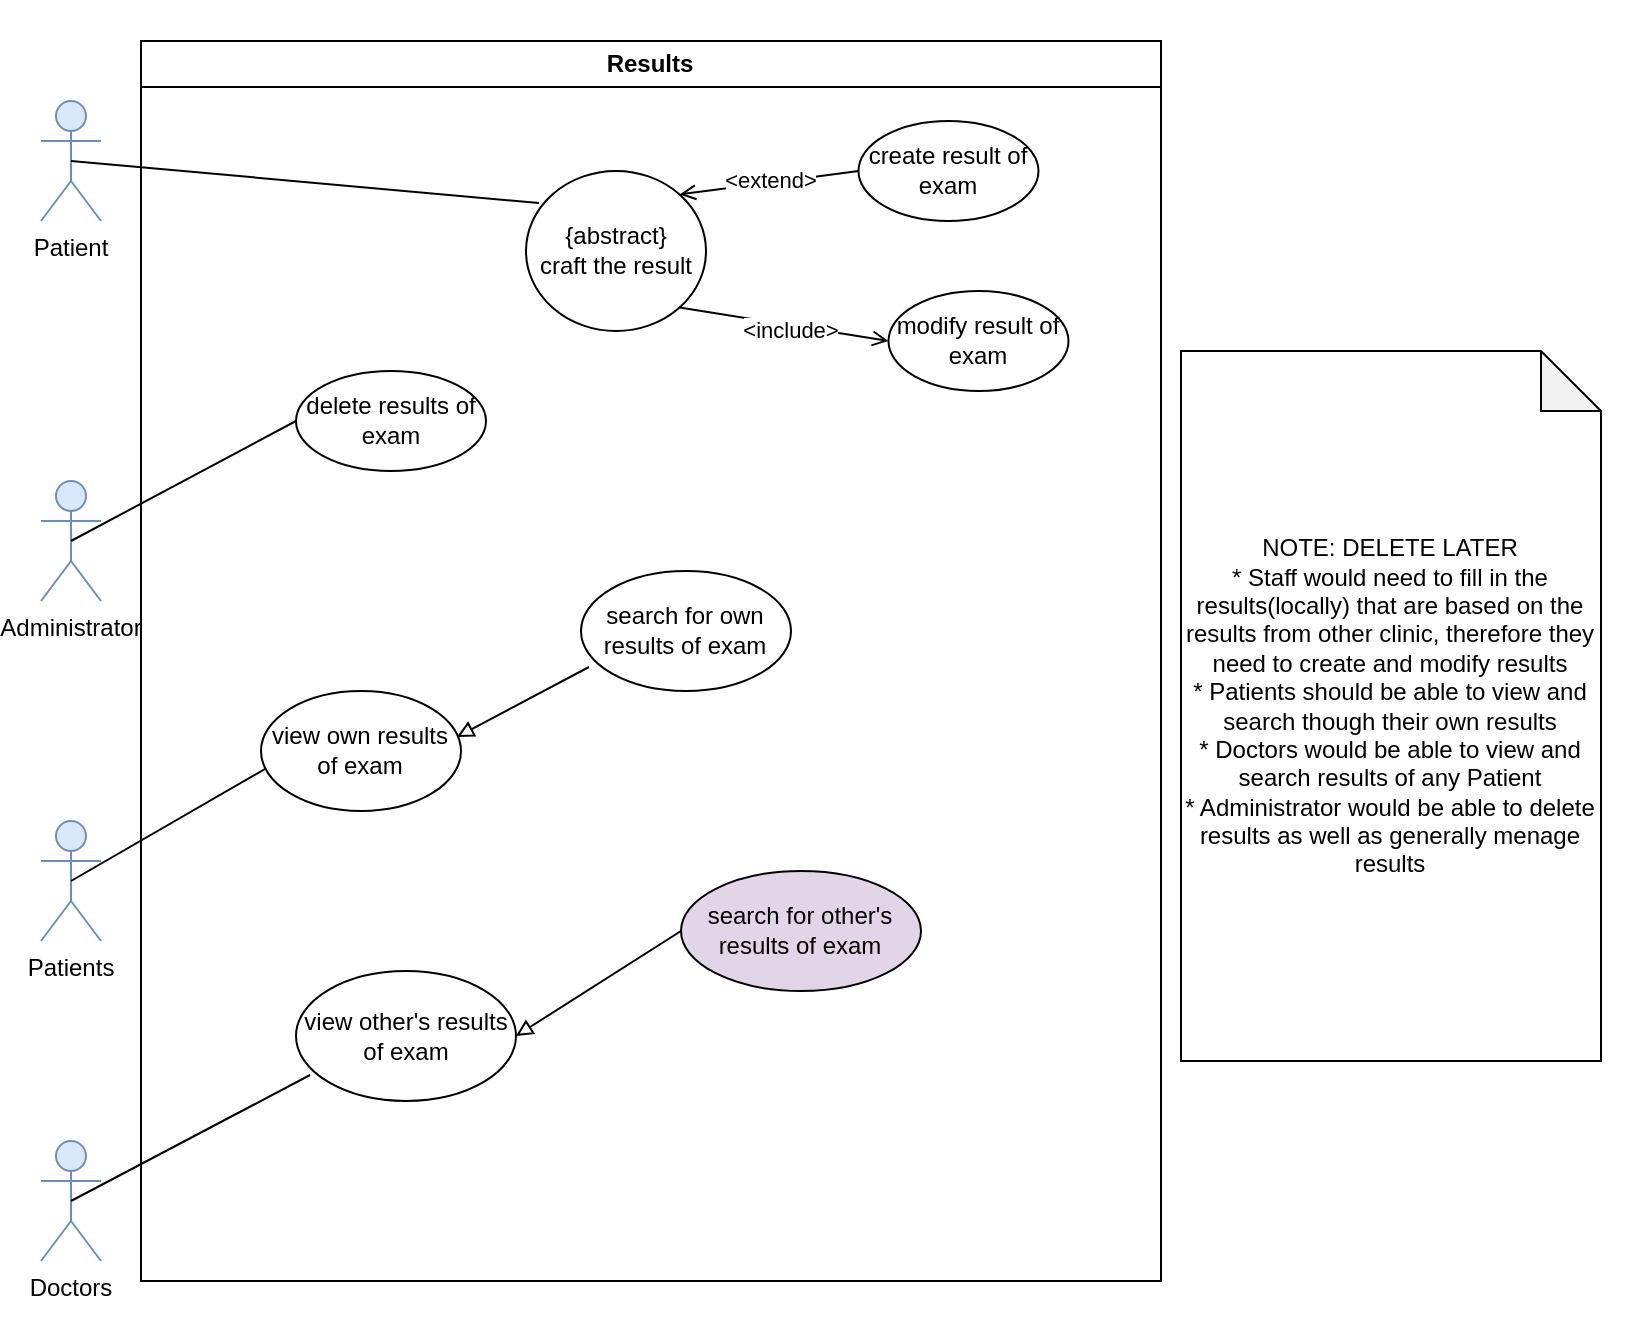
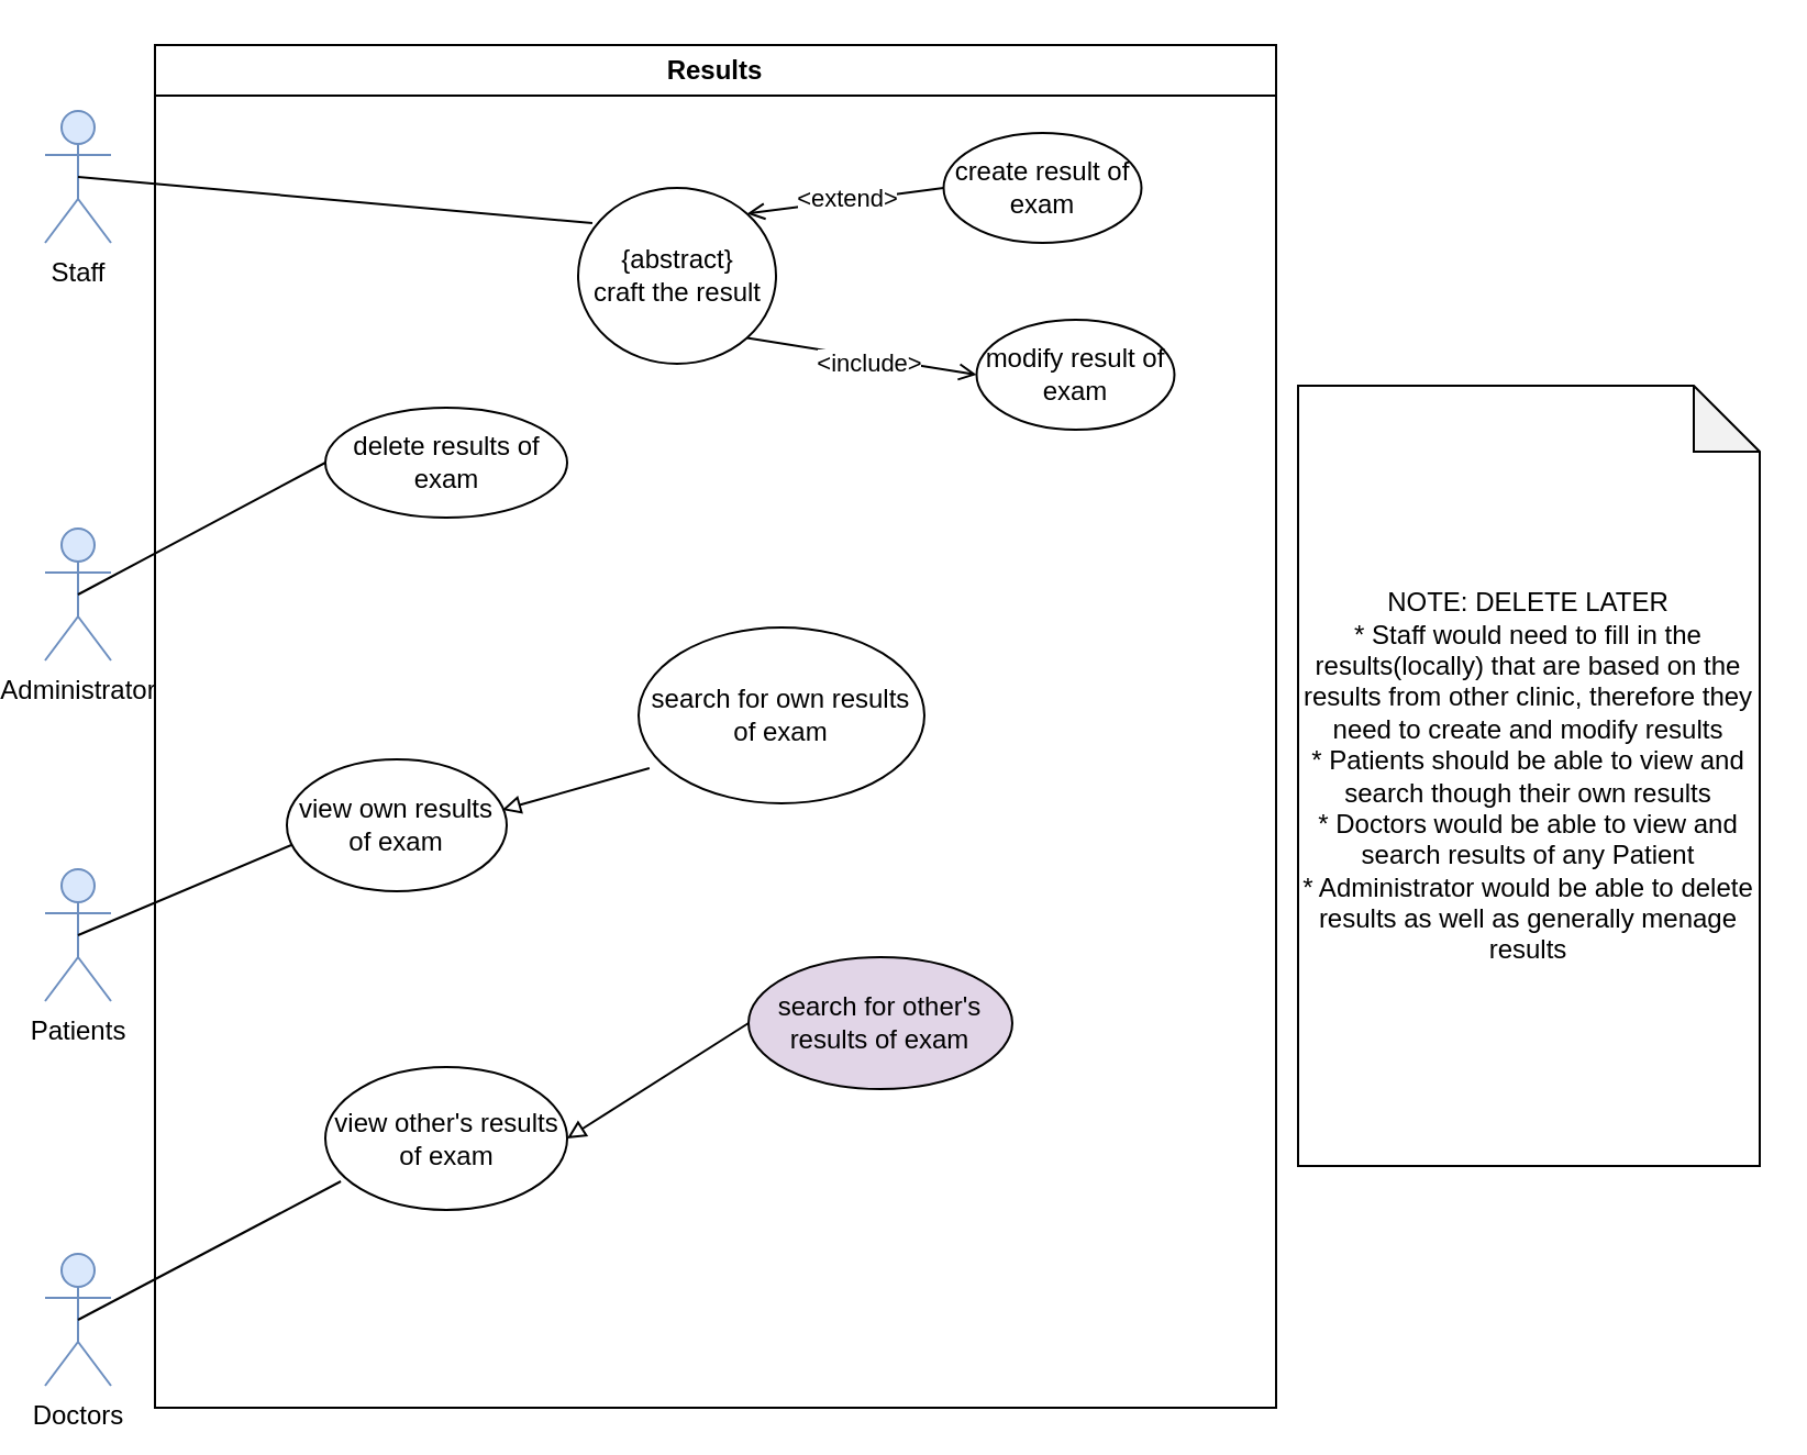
- <mxCell id="11" value="Patient" style="shape=umlActor;verticalLabelPosition=bottom;verticalAlign=top;html=1;outlineConnect=0;fillColor=#dae8fc;strokeColor=#6c8ebf;" parent="1" vertex="1"><mxGeometry x="20" y="50" width="30" height="60" as="geometry" /></mxCell>
+ <mxCell id="11" value="Staff" style="shape=umlActor;verticalLabelPosition=bottom;verticalAlign=top;html=1;outlineConnect=0;fillColor=#dae8fc;strokeColor=#6c8ebf;" parent="1" vertex="1"><mxGeometry x="20" y="50" width="30" height="60" as="geometry" /></mxCell>
- <mxCell id="19" value="delete results of exam" style="ellipse;whiteSpace=wrap;html=1;" parent="17" vertex="1"><mxGeometry x="77.5" y="165" width="95" height="50" as="geometry" /></mxCell>
+ <mxCell id="19" value="delete results of exam" style="ellipse;whiteSpace=wrap;html=1;" parent="17" vertex="1"><mxGeometry x="77.5" y="165" width="110" height="50" as="geometry" /></mxCell>
- <mxCell id="18" value="search for own results of exam" style="ellipse;whiteSpace=wrap;html=1;" parent="17" vertex="1"><mxGeometry x="220" y="265" width="105" height="60" as="geometry" /></mxCell>
+ <mxCell id="18" value="search for own results of exam" style="ellipse;whiteSpace=wrap;html=1;" parent="17" vertex="1"><mxGeometry x="220" y="265" width="130" height="80" as="geometry" /></mxCell>
- <mxCell id="12" value="Patients" style="shape=umlActor;verticalLabelPosition=bottom;verticalAlign=top;html=1;outlineConnect=0;fillColor=#dae8fc;strokeColor=#6c8ebf;" parent="1" vertex="1"><mxGeometry x="20" y="410" width="30" height="60" as="geometry" /></mxCell>
+ <mxCell id="12" value="Patients" style="shape=umlActor;verticalLabelPosition=bottom;verticalAlign=top;html=1;outlineConnect=0;fillColor=#dae8fc;strokeColor=#6c8ebf;" parent="1" vertex="1"><mxGeometry x="20" y="395" width="30" height="60" as="geometry" /></mxCell>
